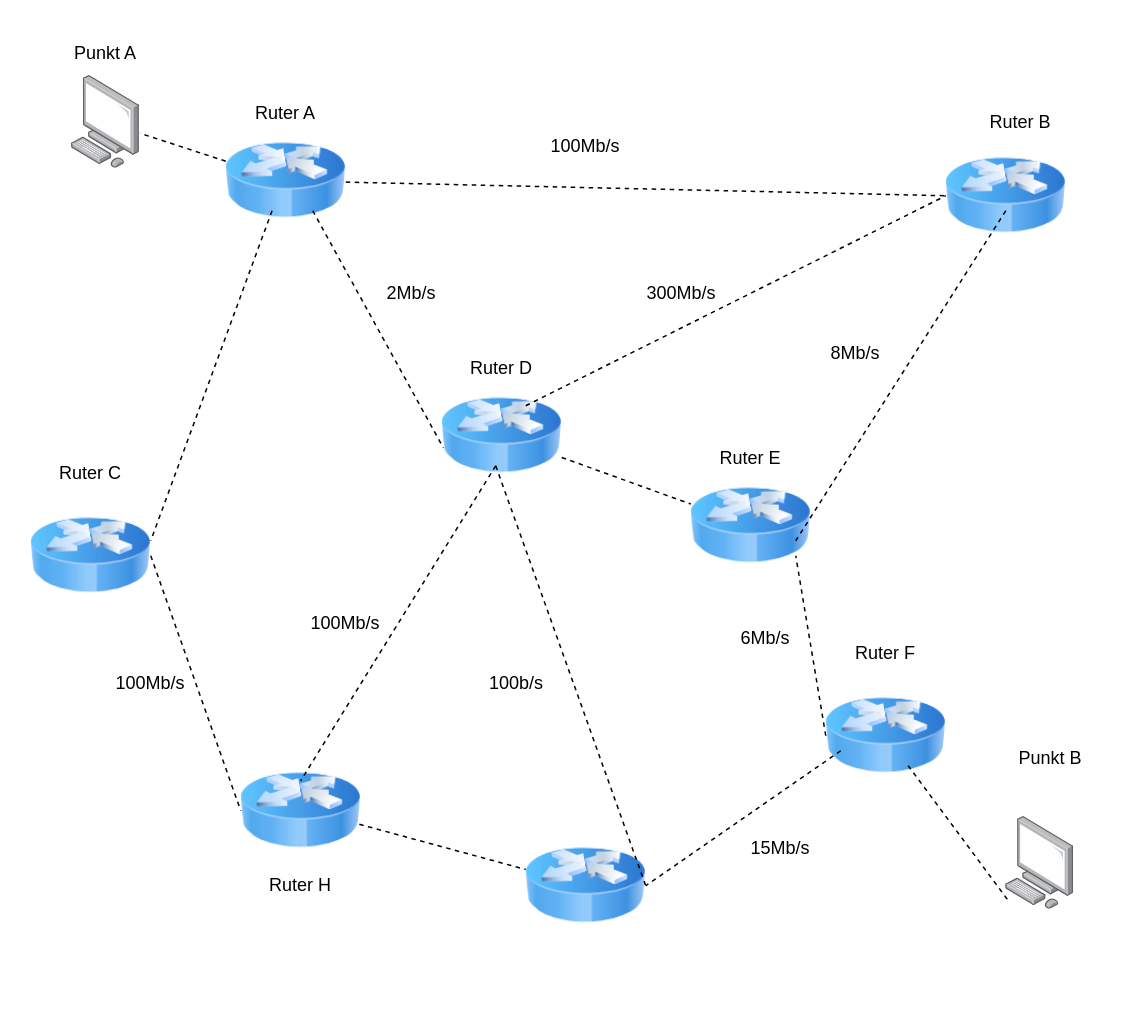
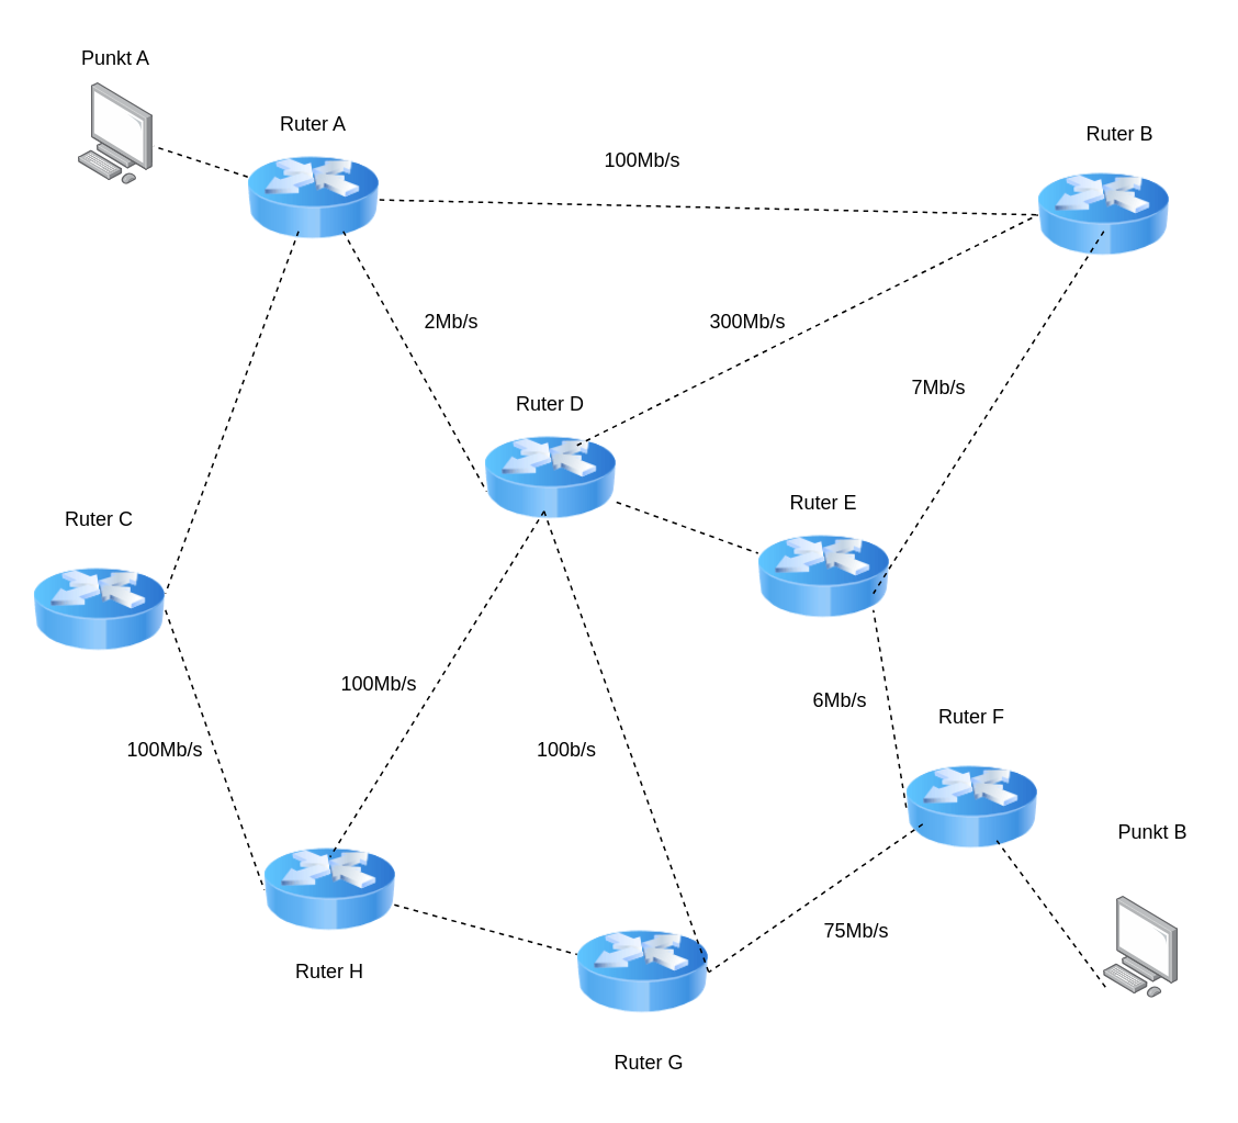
- <mxCell id="39" value="8Mb/s" style="text;html=1;strokeColor=none;fillColor=none;align=center;verticalAlign=middle;whiteSpace=wrap;rounded=0;" vertex="1" parent="1"><mxGeometry x="540" y="220" width="60" height="30" as="geometry" /></mxCell>
+ <mxCell id="39" value="7Mb/s" style="text;html=1;strokeColor=none;fillColor=none;align=center;verticalAlign=middle;whiteSpace=wrap;rounded=0;" vertex="1" parent="1"><mxGeometry x="540" y="220" width="60" height="30" as="geometry" /></mxCell>
- <mxCell id="44" value="15Mb/s" style="text;html=1;strokeColor=none;fillColor=none;align=center;verticalAlign=middle;whiteSpace=wrap;rounded=0;" vertex="1" parent="1"><mxGeometry x="490" y="550" width="60" height="30" as="geometry" /></mxCell>
+ <mxCell id="44" value="75Mb/s" style="text;html=1;strokeColor=none;fillColor=none;align=center;verticalAlign=middle;whiteSpace=wrap;rounded=0;" vertex="1" parent="1"><mxGeometry x="490" y="550" width="60" height="30" as="geometry" /></mxCell>
+ <mxCell id="34" value="Ruter G" style="text;html=1;strokeColor=none;fillColor=none;align=center;verticalAlign=middle;whiteSpace=wrap;rounded=0;" vertex="1" parent="1"><mxGeometry x="364" y="630" width="60" height="30" as="geometry" /></mxCell>
